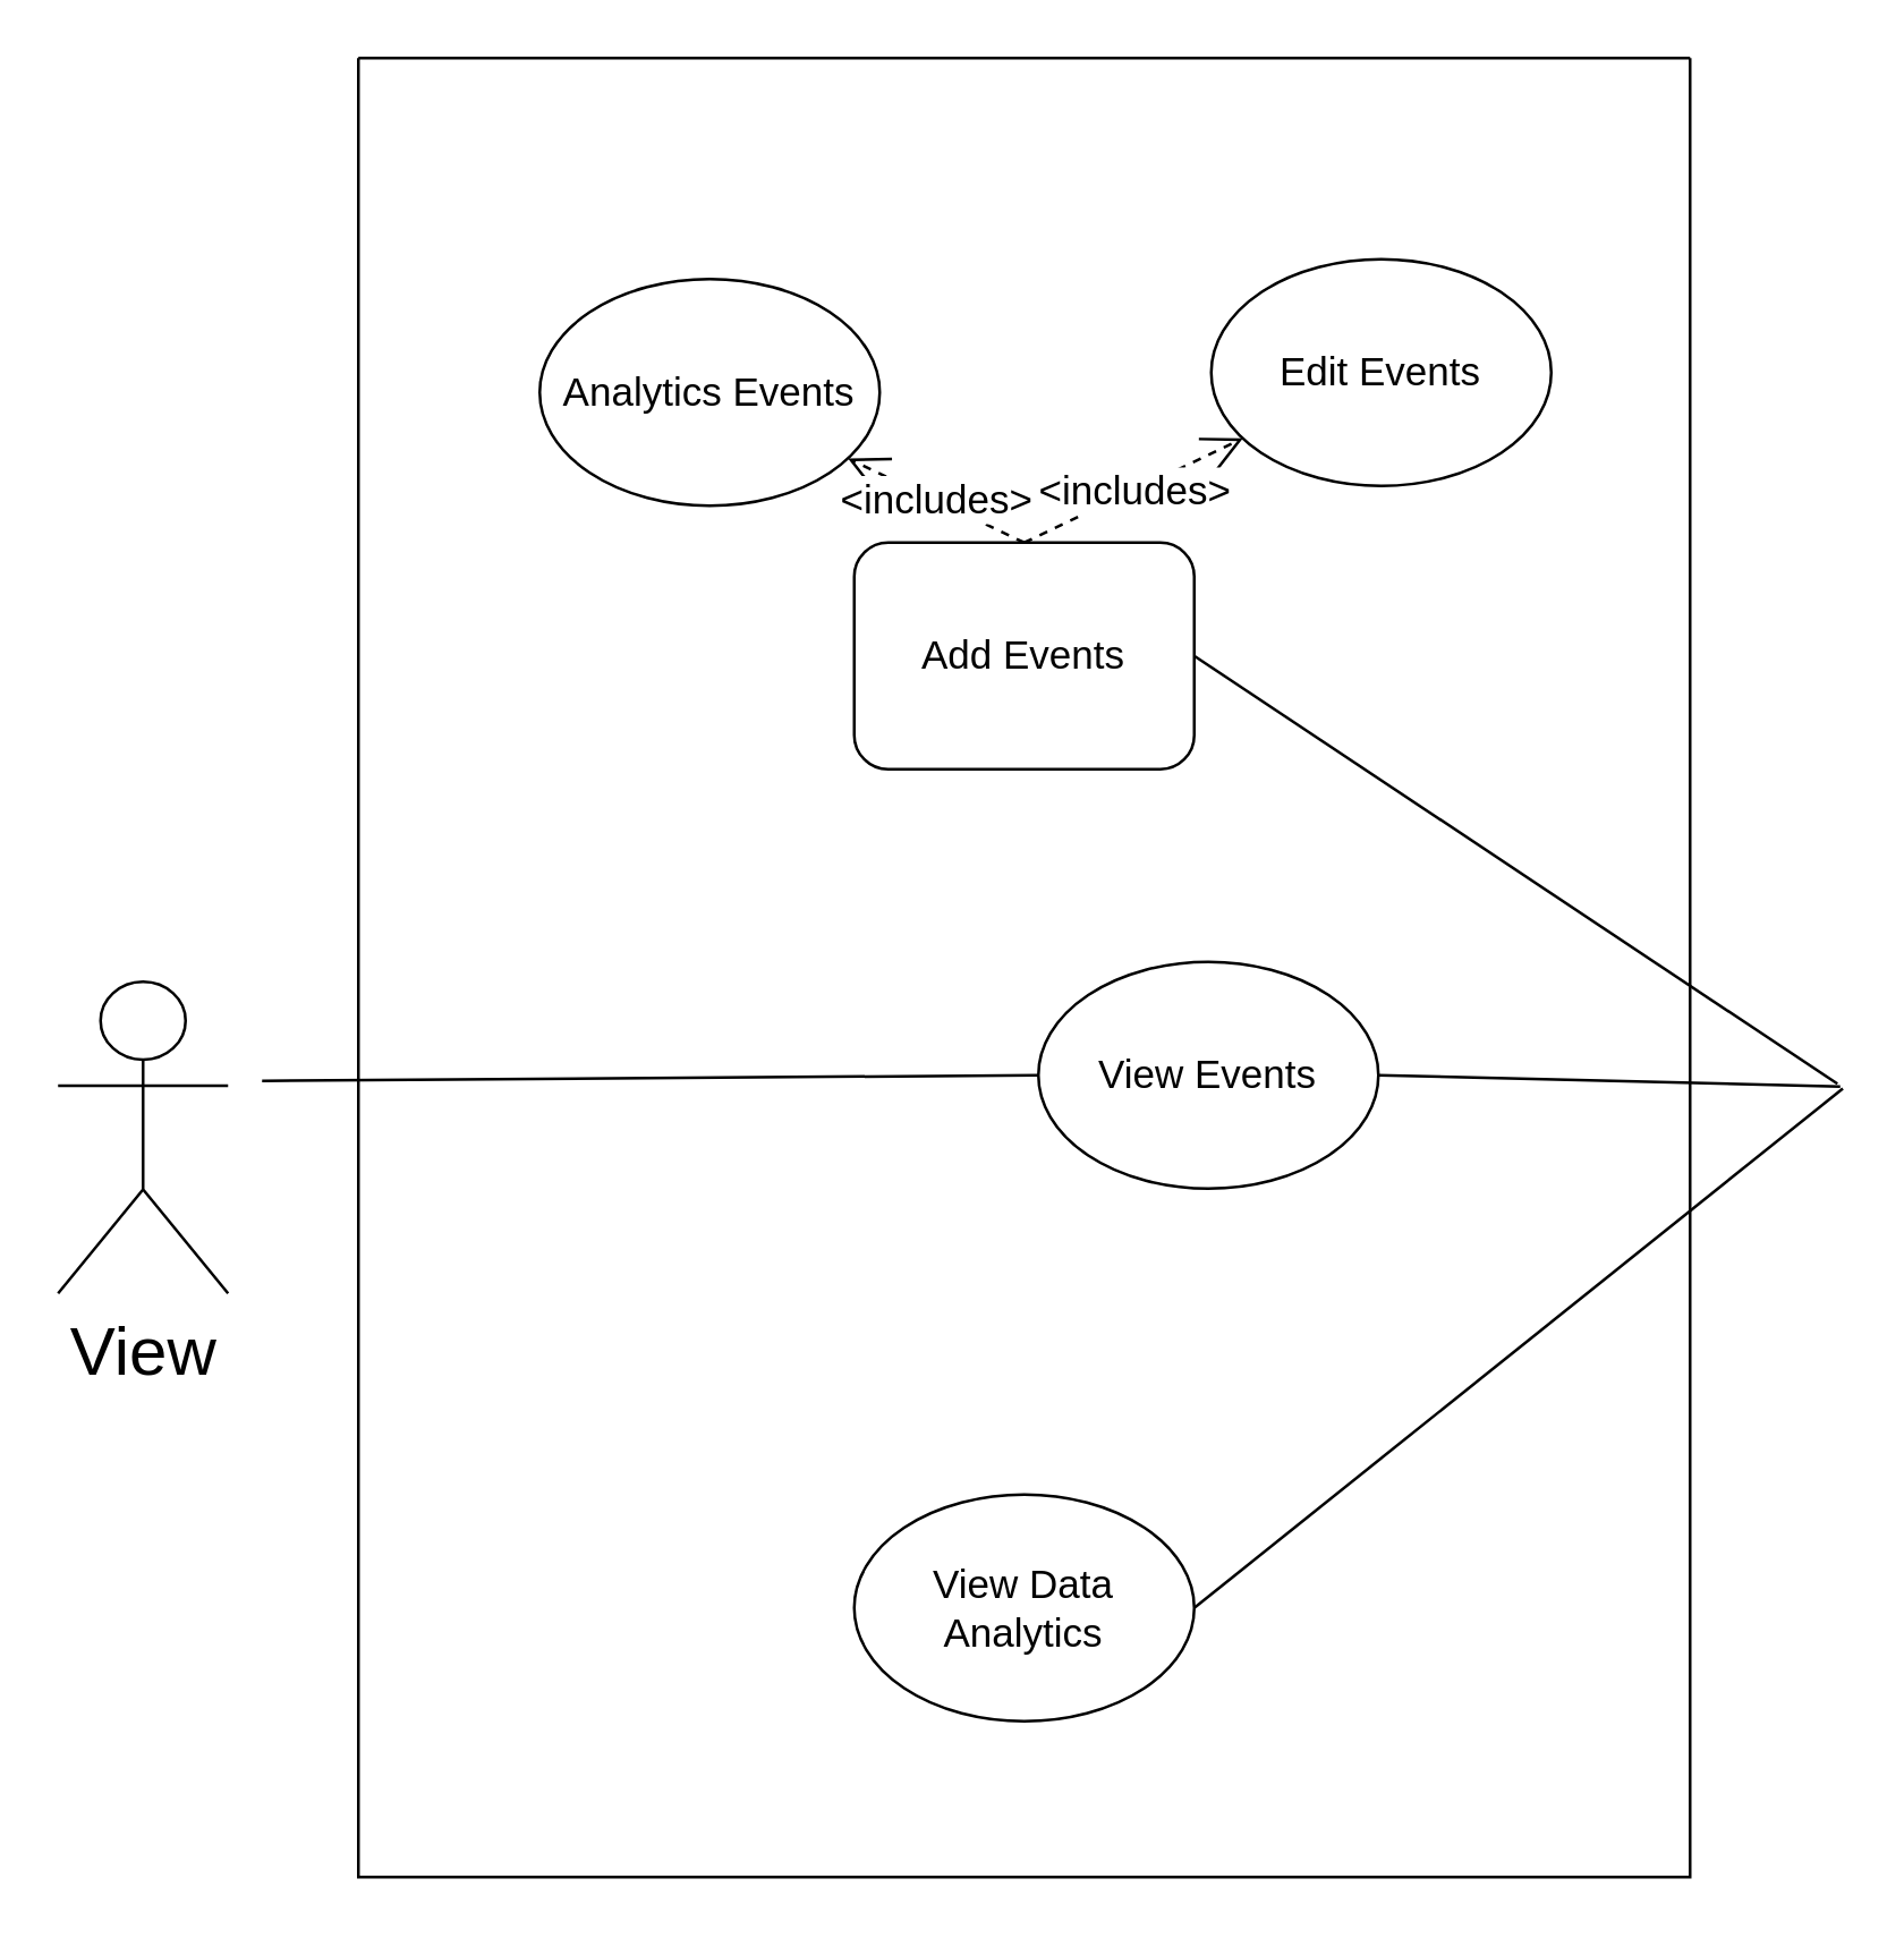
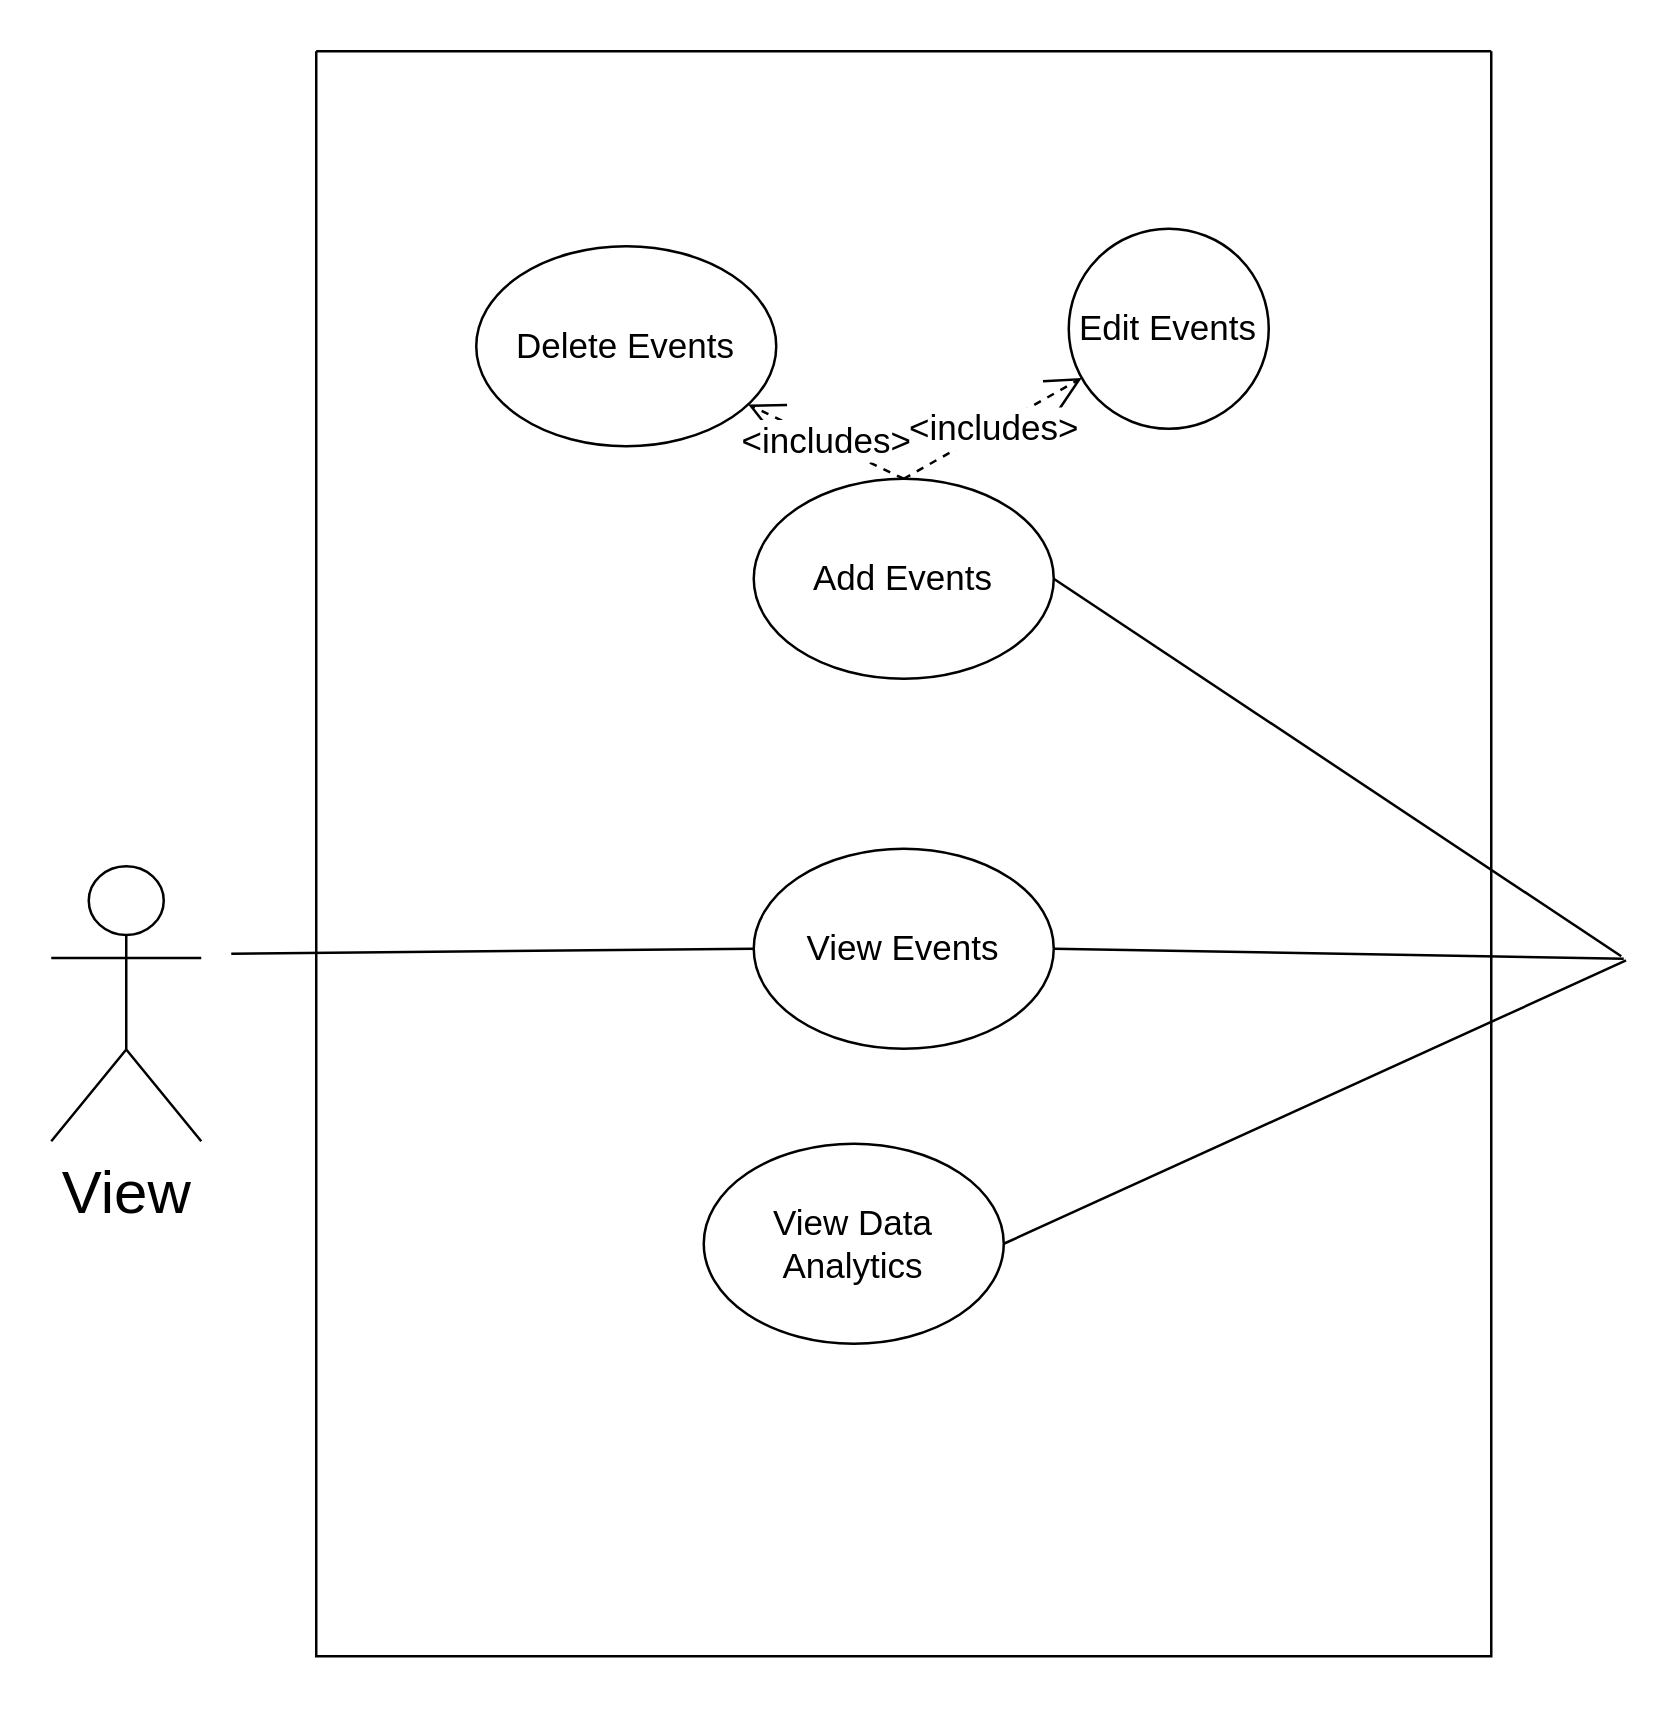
- <mxCell id="5" value="Edit Events" style="ellipse;whiteSpace=wrap;html=1;fontFamily=Helvetica;fontSize=14;fontColor=default;" vertex="1" parent="3"><mxGeometry x="301" y="71" width="120" height="80" as="geometry" /></mxCell>
+ <mxCell id="5" value="Edit Events" style="ellipse;whiteSpace=wrap;html=1;fontFamily=Helvetica;fontSize=14;fontColor=default;" vertex="1" parent="3"><mxGeometry x="301" y="71" width="80" height="80" as="geometry" /></mxCell>
- <mxCell id="6" value="Analytics Events" style="ellipse;whiteSpace=wrap;html=1;fontFamily=Helvetica;fontSize=14;fontColor=default;" vertex="1" parent="3"><mxGeometry x="64" y="78" width="120" height="80" as="geometry" /></mxCell>
+ <mxCell id="6" value="Delete Events" style="ellipse;whiteSpace=wrap;html=1;fontFamily=Helvetica;fontSize=14;fontColor=default;" vertex="1" parent="3"><mxGeometry x="64" y="78" width="120" height="80" as="geometry" /></mxCell>
- <mxCell id="7" value="Add Events" style="whiteSpace=wrap;html=1;fontFamily=Helvetica;fontSize=14;fontColor=default;rounded=1;" vertex="1" parent="3"><mxGeometry x="175" y="171" width="120" height="80" as="geometry" /></mxCell>
+ <mxCell id="7" value="Add Events" style="ellipse;whiteSpace=wrap;html=1;fontFamily=Helvetica;fontSize=14;fontColor=default;" vertex="1" parent="3"><mxGeometry x="175" y="171" width="120" height="80" as="geometry" /></mxCell>
- <mxCell id="4" value="View Events" style="ellipse;whiteSpace=wrap;html=1;fontFamily=Helvetica;fontSize=14;fontColor=default;" vertex="1" parent="3"><mxGeometry x="240" y="319" width="120" height="80" as="geometry" /></mxCell>
+ <mxCell id="4" value="View Events" style="ellipse;whiteSpace=wrap;html=1;fontFamily=Helvetica;fontSize=14;fontColor=default;" vertex="1" parent="3"><mxGeometry x="175" y="319" width="120" height="80" as="geometry" /></mxCell>
- <mxCell id="8" value="View Data Analytics" style="ellipse;whiteSpace=wrap;html=1;fontFamily=Helvetica;fontSize=14;fontColor=default;" vertex="1" parent="3"><mxGeometry x="175" y="507" width="120" height="80" as="geometry" /></mxCell>
+ <mxCell id="8" value="View Data Analytics" style="ellipse;whiteSpace=wrap;html=1;fontFamily=Helvetica;fontSize=14;fontColor=default;" vertex="1" parent="3"><mxGeometry x="155" y="437" width="120" height="80" as="geometry" /></mxCell>
